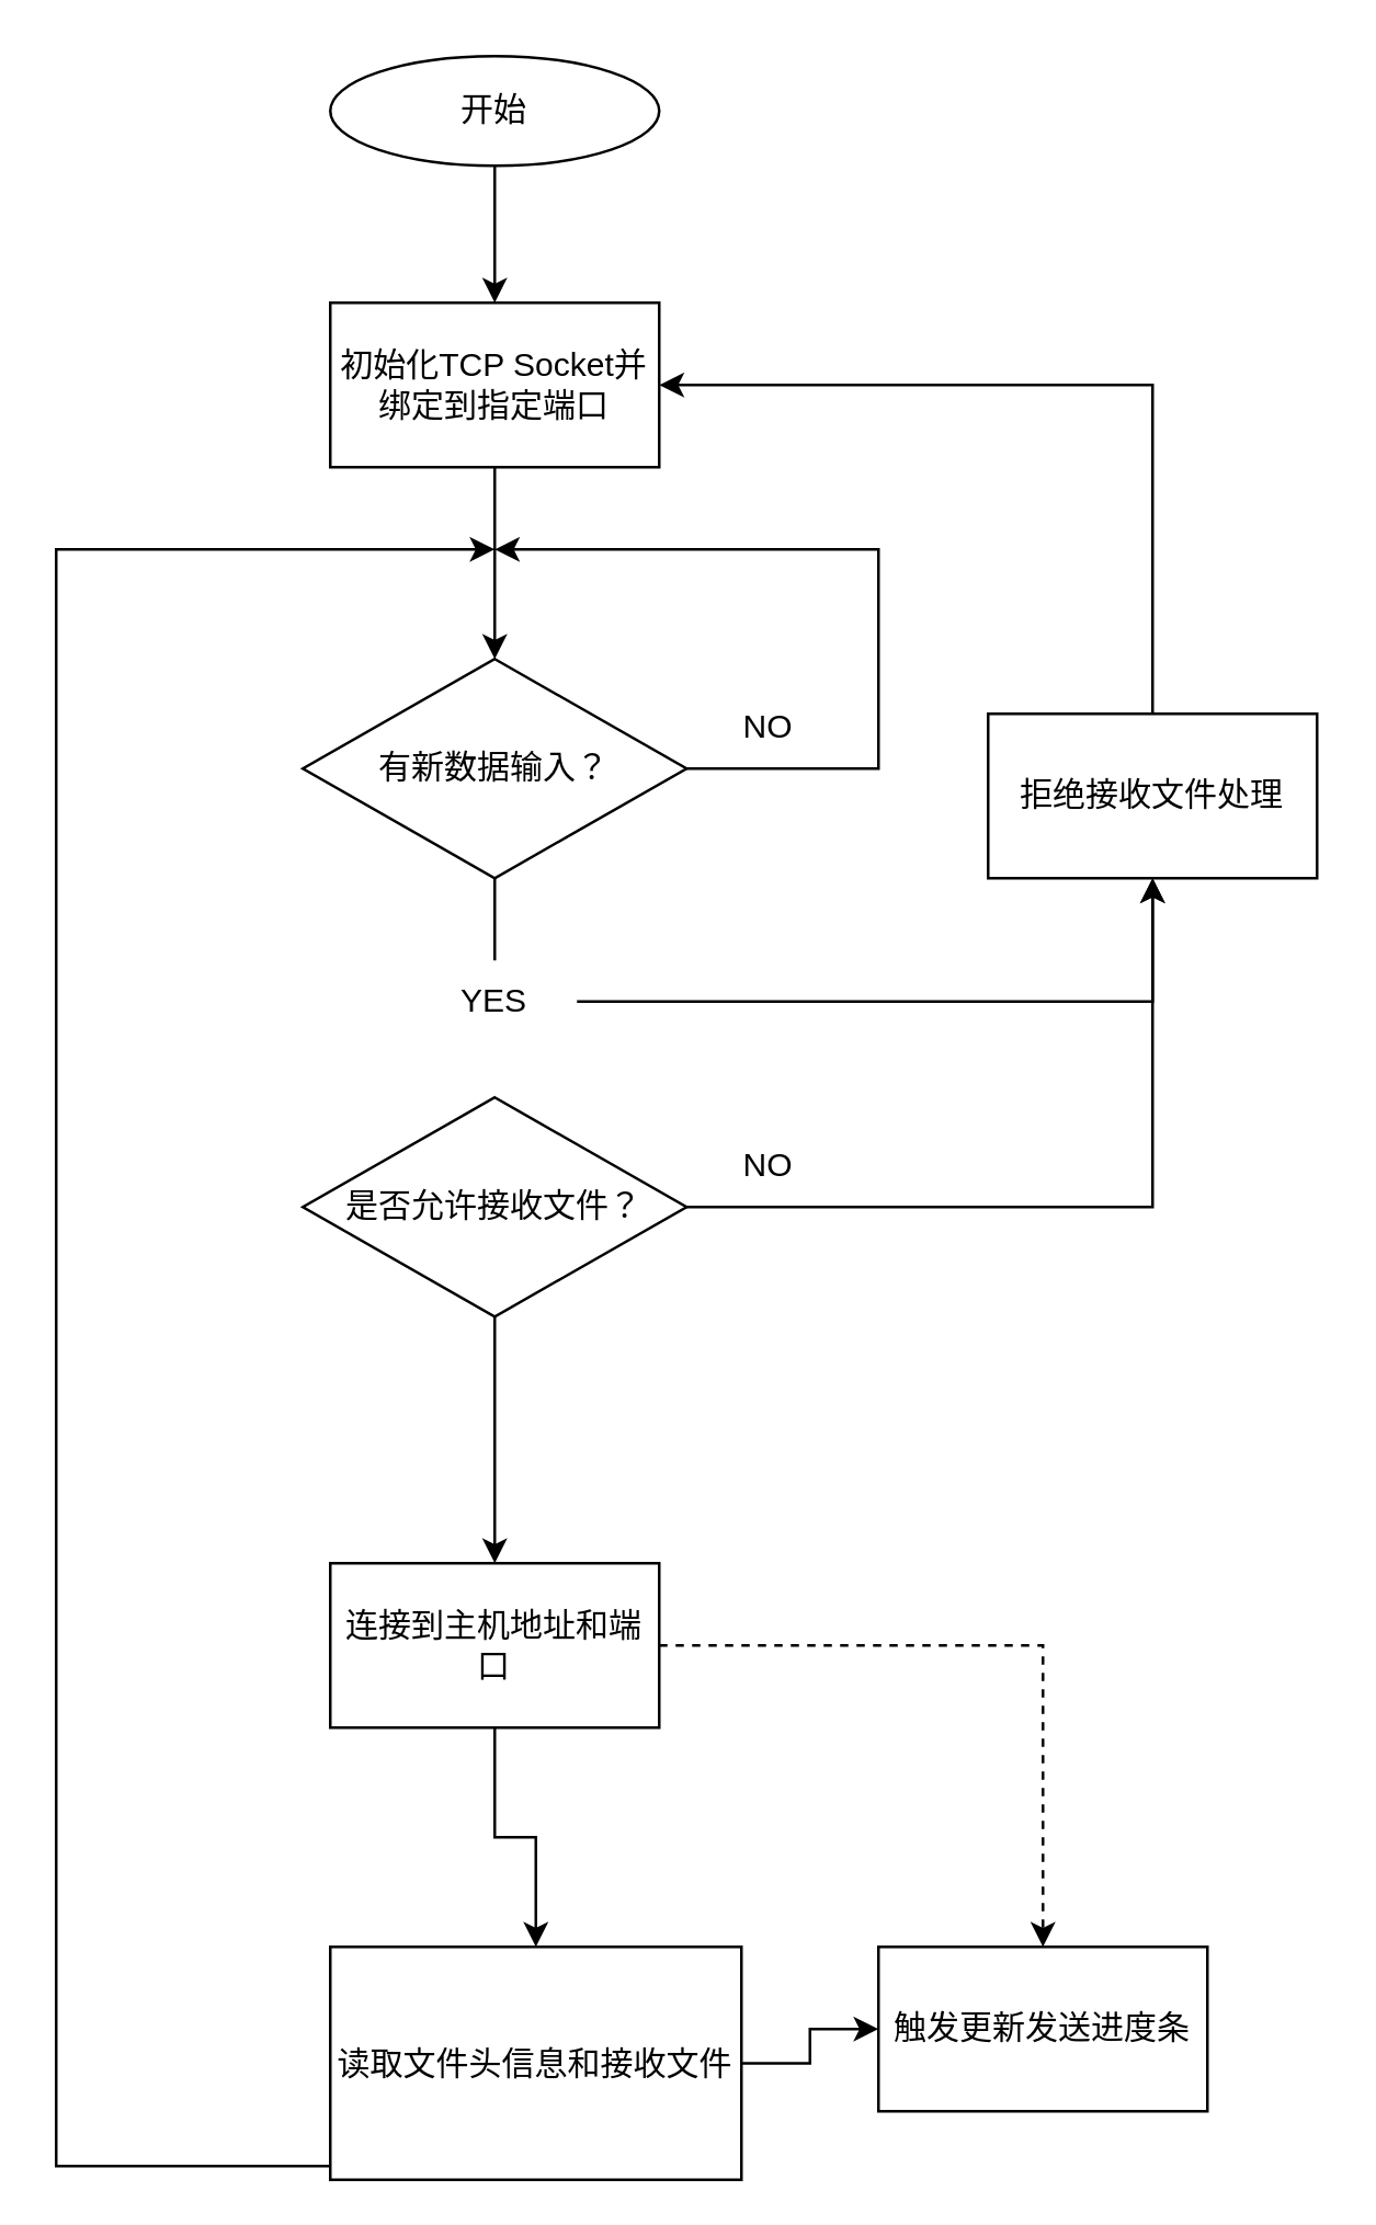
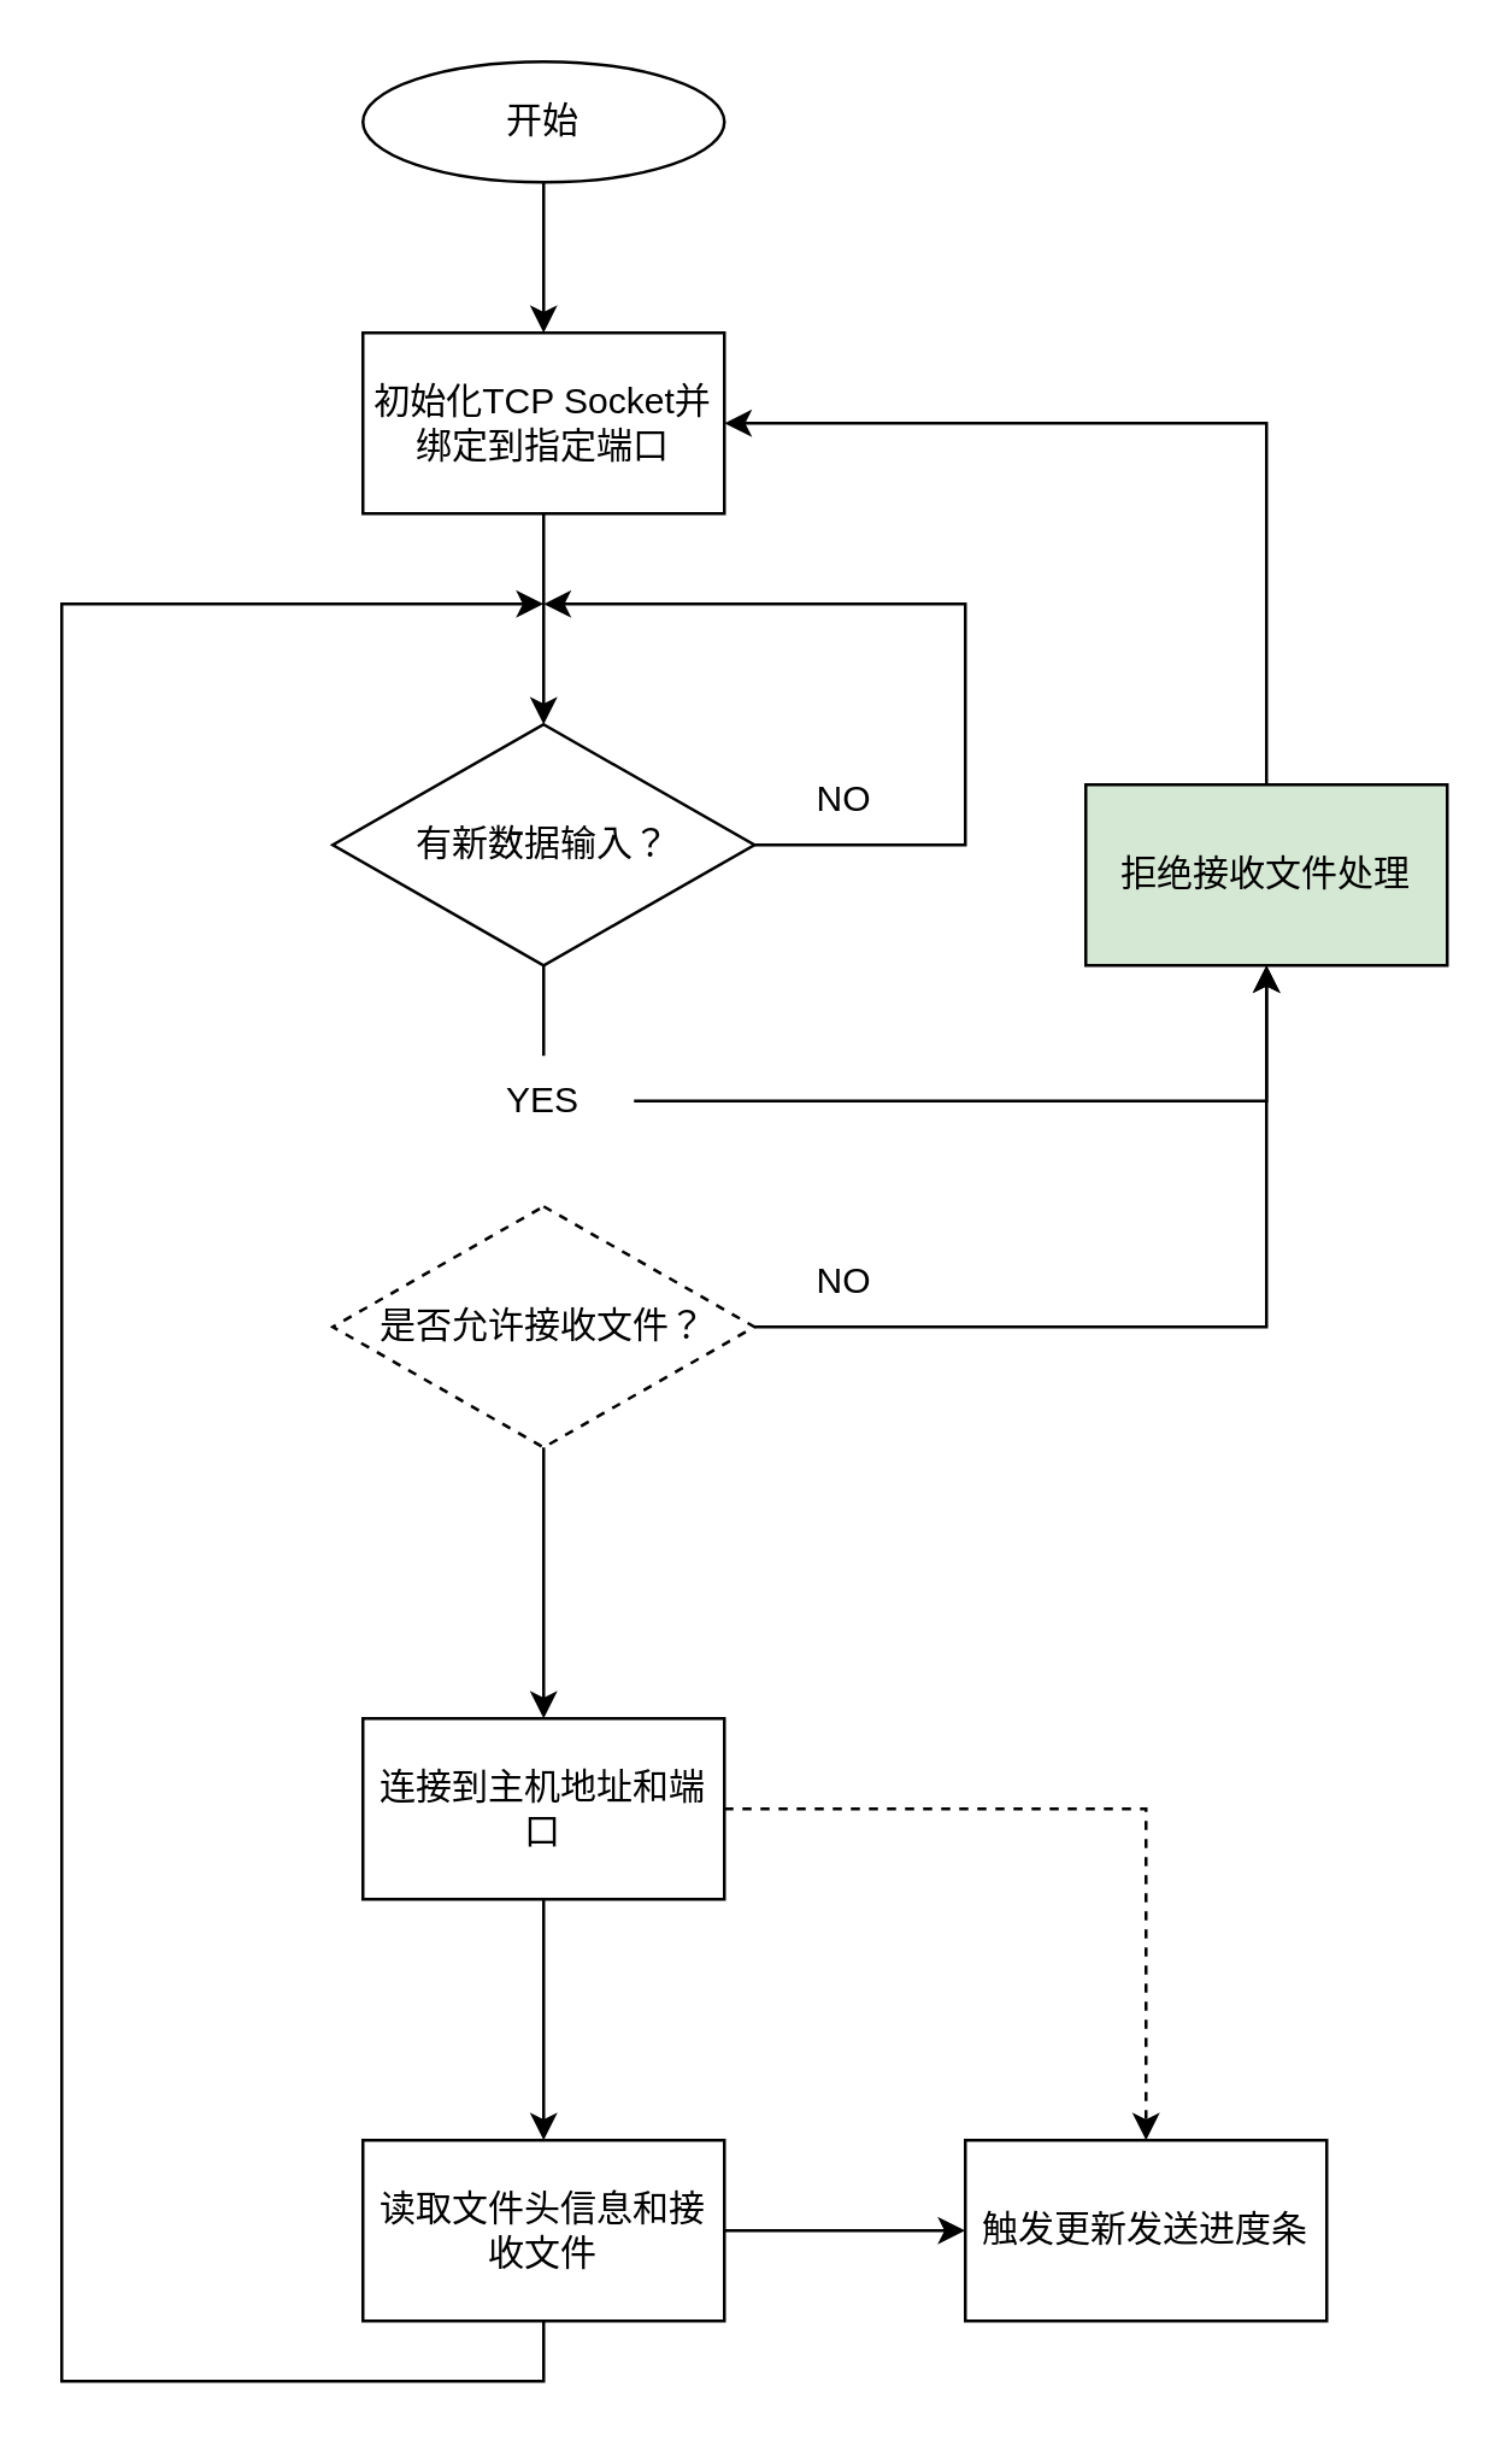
- <mxCell id="21" value="拒绝接收文件处理" style="rounded=0;whiteSpace=wrap;html=1;" parent="1" vertex="1"><mxGeometry x="360" y="260" width="120" height="60" as="geometry" /></mxCell>
+ <mxCell id="21" value="拒绝接收文件处理" style="rounded=0;whiteSpace=wrap;html=1;fillColor=#d5e8d4;" parent="1" vertex="1"><mxGeometry x="360" y="260" width="120" height="60" as="geometry" /></mxCell>
- <mxCell id="11" value="是否允许接收文件？" style="rhombus;whiteSpace=wrap;html=1;" parent="1" vertex="1"><mxGeometry x="110" y="400" width="140" height="80" as="geometry" /></mxCell>
+ <mxCell id="11" value="是否允许接收文件？" style="rhombus;whiteSpace=wrap;html=1;dashed=1;" parent="1" vertex="1"><mxGeometry x="110" y="400" width="140" height="80" as="geometry" /></mxCell>
- <mxCell id="17" value="读取文件头信息和接收文件" style="whiteSpace=wrap;html=1;" parent="1" vertex="1"><mxGeometry x="120" y="710" width="150" height="85" as="geometry" /></mxCell>
+ <mxCell id="17" value="读取文件头信息和接收文件" style="whiteSpace=wrap;html=1;" parent="1" vertex="1"><mxGeometry x="120" y="710" width="120" height="60" as="geometry" /></mxCell>
